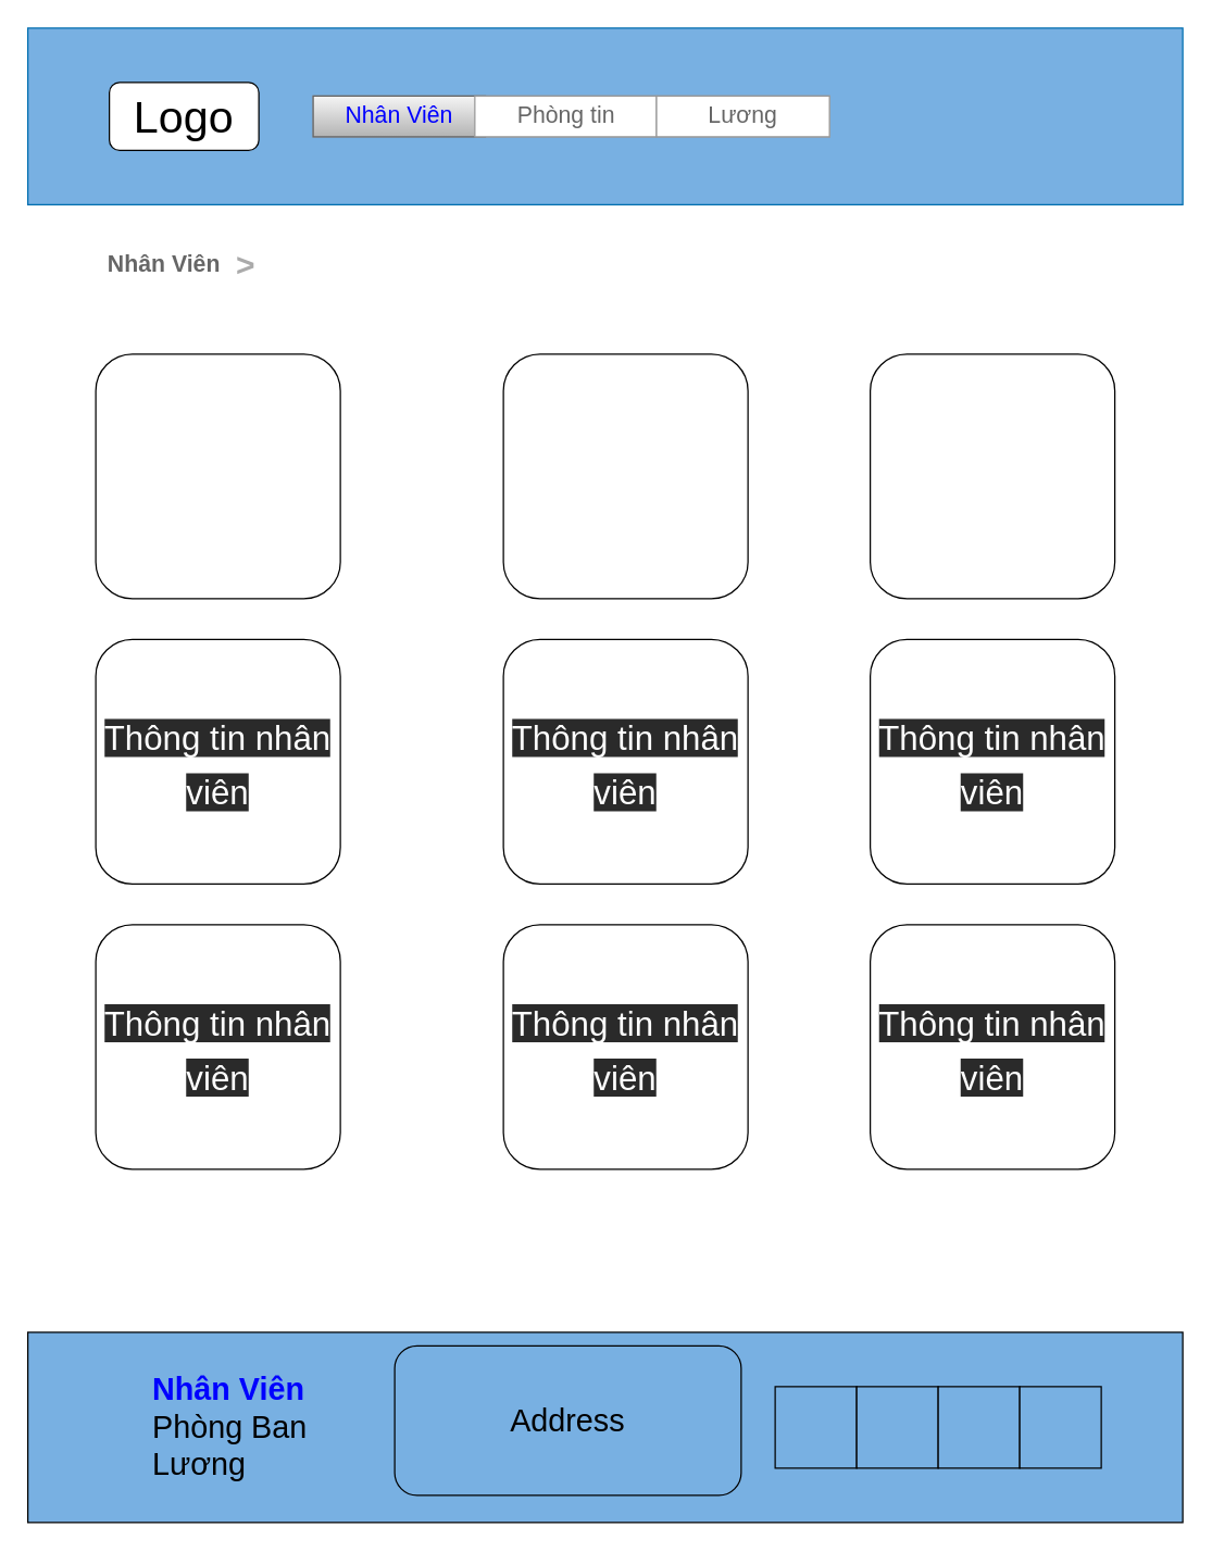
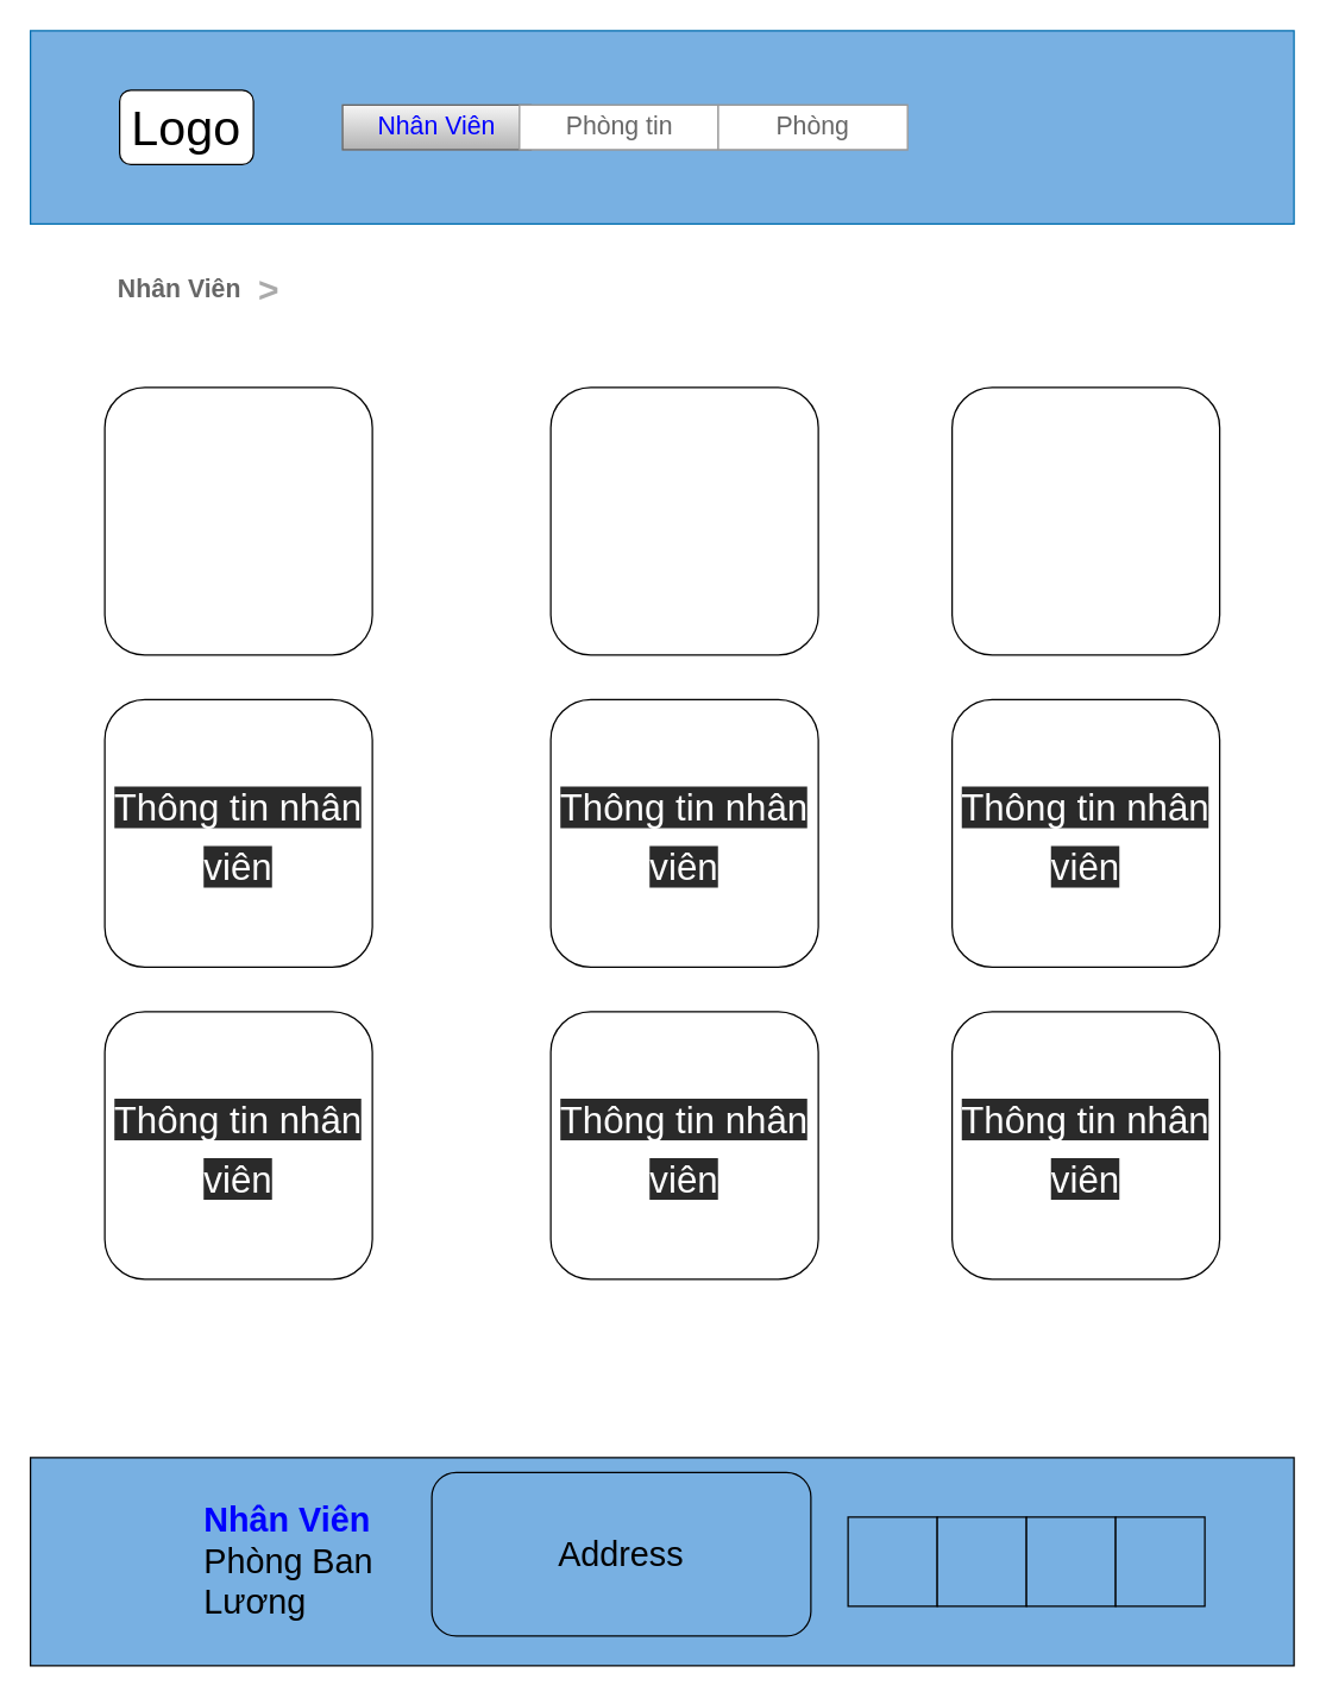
- <mxCell id="14" value="&lt;font style=&quot;font-size: 33px&quot;&gt;Logo&lt;/font&gt;" style="rounded=1;whiteSpace=wrap;html=1;shadow=0;" parent="1" vertex="1"><mxGeometry x="80" y="60" width="110" height="50" as="geometry" /></mxCell>
+ <mxCell id="14" value="&lt;font style=&quot;font-size: 33px&quot;&gt;Logo&lt;/font&gt;" style="rounded=1;whiteSpace=wrap;html=1;shadow=0;" parent="1" vertex="1"><mxGeometry x="80" y="60" width="90" height="50" as="geometry" /></mxCell>
- <mxCell id="18" value="Lương" style="strokeColor=inherit;fillColor=inherit;gradientColor=inherit;strokeWidth=1;shadow=0;dashed=0;align=center;html=1;shape=mxgraph.mockup.forms.rrect;rSize=0;fontSize=17;fontColor=#666666;" parent="15" vertex="1"><mxGeometry x="252.686" width="127.314" height="30" as="geometry" /></mxCell>
+ <mxCell id="18" value="Phòng" style="strokeColor=inherit;fillColor=inherit;gradientColor=inherit;strokeWidth=1;shadow=0;dashed=0;align=center;html=1;shape=mxgraph.mockup.forms.rrect;rSize=0;fontSize=17;fontColor=#666666;" parent="15" vertex="1"><mxGeometry x="252.686" width="127.314" height="30" as="geometry" /></mxCell>
- <mxCell id="20" value="&lt;div style=&quot;font-size: 23px&quot;&gt;&lt;b&gt;&lt;font color=&quot;#0000ff&quot;&gt;Nhân Viên&lt;/font&gt;&lt;/b&gt;&lt;/div&gt;&lt;div style=&quot;font-size: 23px&quot;&gt;Phòng Ban&amp;nbsp;&lt;/div&gt;&lt;div style=&quot;font-size: 23px&quot;&gt;Lương&lt;/div&gt;" style="text;strokeColor=none;fillColor=none;html=1;whiteSpace=wrap;verticalAlign=middle;overflow=hidden;shadow=0;fontSize=23;align=left;" vertex="1" parent="1"><mxGeometry x="110" y="990" width="130" height="120" as="geometry" /></mxCell>
+ <mxCell id="20" value="&lt;div style=&quot;font-size: 23px&quot;&gt;&lt;b&gt;&lt;font color=&quot;#0000ff&quot;&gt;Nhân Viên&lt;/font&gt;&lt;/b&gt;&lt;/div&gt;&lt;div style=&quot;font-size: 23px&quot;&gt;Phòng Ban&amp;nbsp;&lt;/div&gt;&lt;div style=&quot;font-size: 23px&quot;&gt;Lương&lt;/div&gt;" style="text;strokeColor=none;fillColor=none;html=1;whiteSpace=wrap;verticalAlign=middle;overflow=hidden;shadow=0;fontSize=23;align=left;" vertex="1" parent="1"><mxGeometry x="135" y="990" width="130" height="120" as="geometry" /></mxCell>
